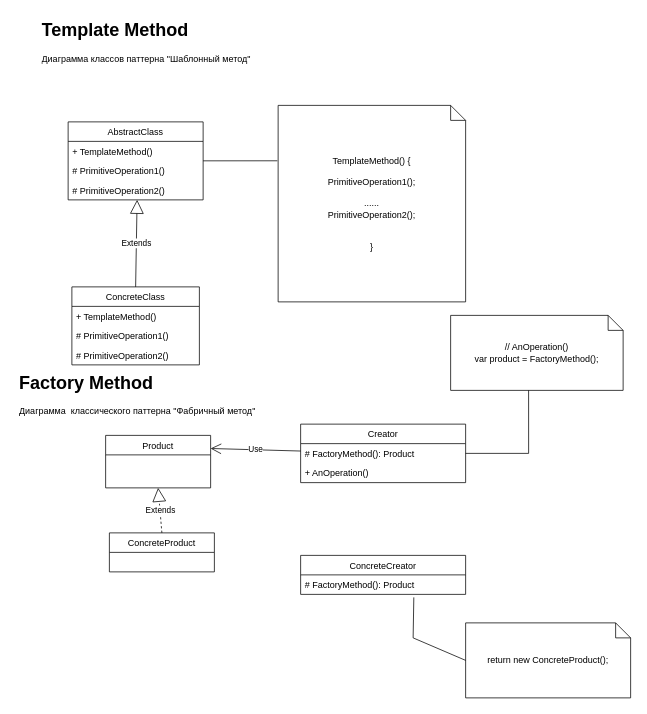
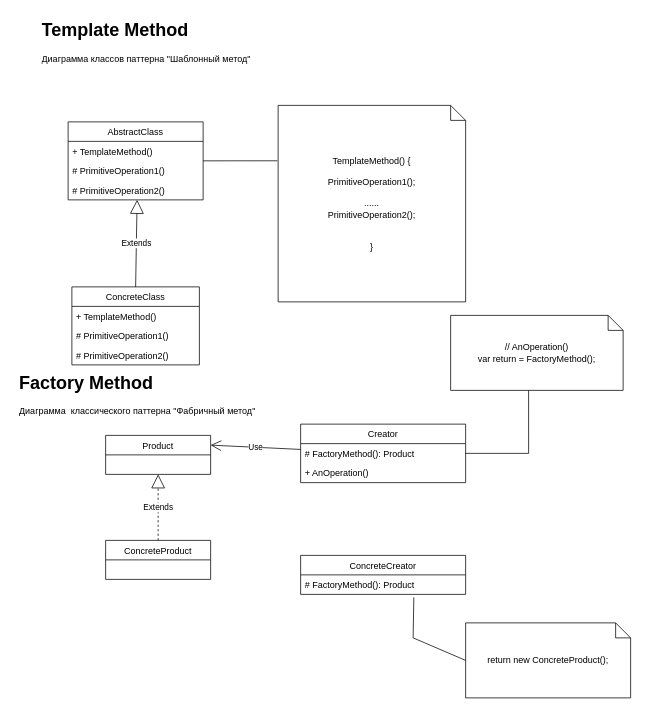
- <mxCell id="23" value="// AnOperation()&lt;br&gt;var product = FactoryMethod();" style="shape=note;size=20;whiteSpace=wrap;html=1;" vertex="1" parent="1"><mxGeometry x="600" y="420" width="230" height="100" as="geometry" /></mxCell>
+ <mxCell id="23" value="// AnOperation()&lt;br&gt;var return = FactoryMethod();" style="shape=note;size=20;whiteSpace=wrap;html=1;" vertex="1" parent="1"><mxGeometry x="600" y="420" width="230" height="100" as="geometry" /></mxCell>
- <mxCell id="15" value="Product" style="swimlane;fontStyle=0;childLayout=stackLayout;horizontal=1;startSize=26;fillColor=none;horizontalStack=0;resizeParent=1;resizeParentMax=0;resizeLast=0;collapsible=1;marginBottom=0;" vertex="1" parent="1"><mxGeometry x="140" y="580" width="140" height="70" as="geometry" /></mxCell>
+ <mxCell id="15" value="Product" style="swimlane;fontStyle=0;childLayout=stackLayout;horizontal=1;startSize=26;fillColor=none;horizontalStack=0;resizeParent=1;resizeParentMax=0;resizeLast=0;collapsible=1;marginBottom=0;" vertex="1" parent="1"><mxGeometry x="140" y="580" width="140" height="52" as="geometry" /></mxCell>
- <mxCell id="14" value="ConcreteProduct" style="swimlane;fontStyle=0;childLayout=stackLayout;horizontal=1;startSize=26;fillColor=none;horizontalStack=0;resizeParent=1;resizeParentMax=0;resizeLast=0;collapsible=1;marginBottom=0;" vertex="1" parent="1"><mxGeometry x="145" y="710" width="140" height="52" as="geometry" /></mxCell>
+ <mxCell id="14" value="ConcreteProduct" style="swimlane;fontStyle=0;childLayout=stackLayout;horizontal=1;startSize=26;fillColor=none;horizontalStack=0;resizeParent=1;resizeParentMax=0;resizeLast=0;collapsible=1;marginBottom=0;" vertex="1" parent="1"><mxGeometry x="140" y="720" width="140" height="52" as="geometry" /></mxCell>
